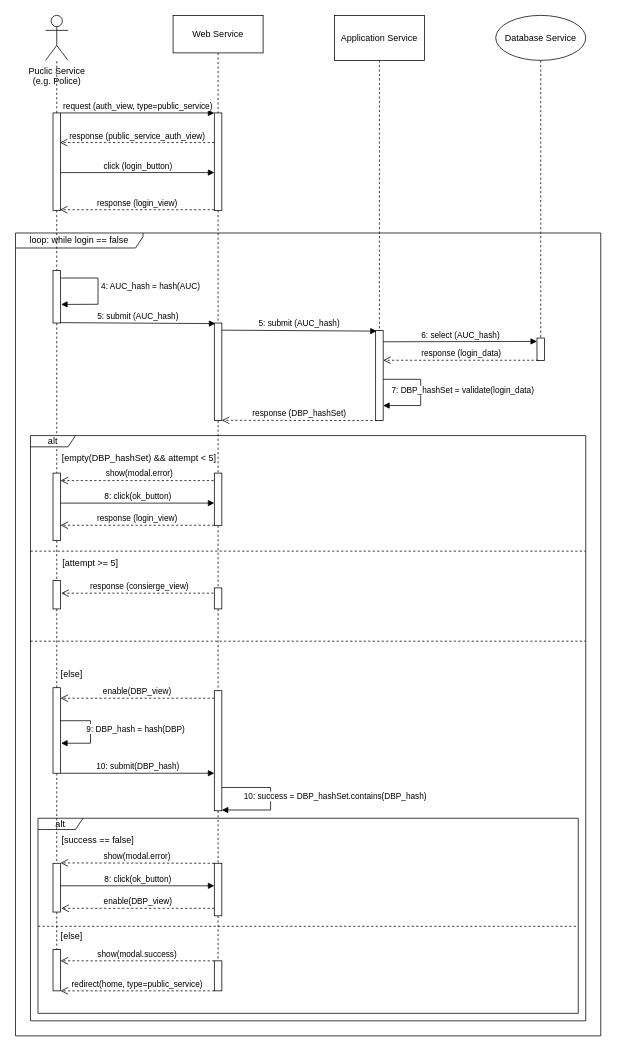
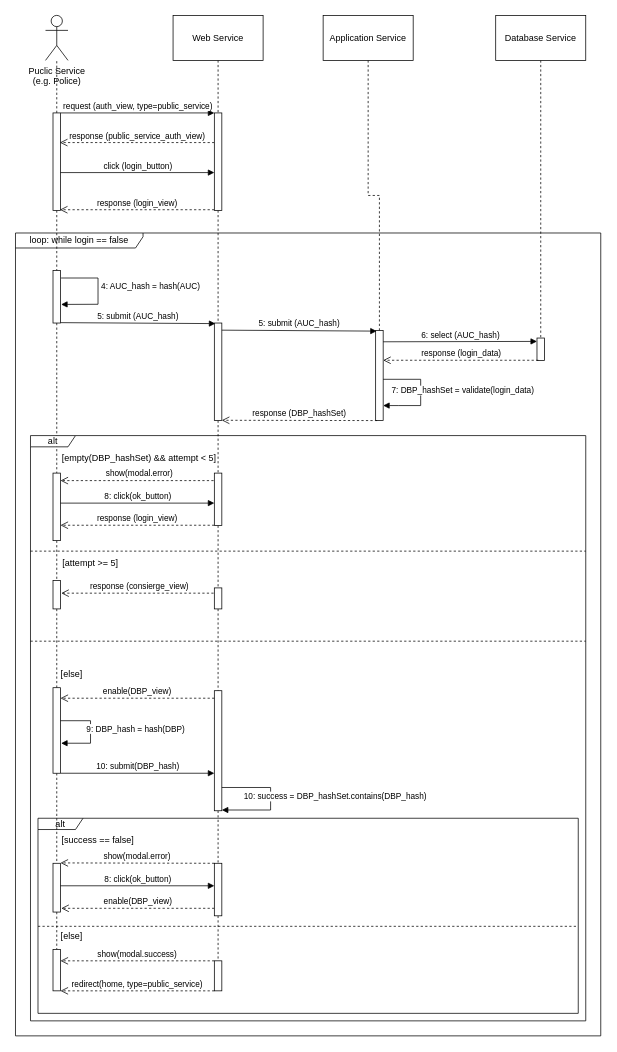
- <mxCell id="6" value="Web Service" style="rounded=0;whiteSpace=wrap;html=1;" parent="1" vertex="1"><mxGeometry x="230" y="20" width="120" height="50" as="geometry" /></mxCell>
+ <mxCell id="6" value="Web Service" style="rounded=0;whiteSpace=wrap;html=1;" parent="1" vertex="1"><mxGeometry x="230" y="20" width="120" height="60" as="geometry" /></mxCell>
- <mxCell id="62" value="Application Service" style="rounded=0;whiteSpace=wrap;html=1;" vertex="1" parent="1"><mxGeometry x="445" y="20" width="120" height="60" as="geometry" /></mxCell>
+ <mxCell id="62" value="Application Service" style="rounded=0;whiteSpace=wrap;html=1;" vertex="1" parent="1"><mxGeometry x="430" y="20" width="120" height="60" as="geometry" /></mxCell>
- <mxCell id="8" value="Database Service" style="ellipse;whiteSpace=wrap;html=1;" parent="1" vertex="1"><mxGeometry x="660" y="20" width="120" height="60" as="geometry" /></mxCell>
+ <mxCell id="8" value="Database Service" style="rounded=0;whiteSpace=wrap;html=1;" parent="1" vertex="1"><mxGeometry x="660" y="20" width="120" height="60" as="geometry" /></mxCell>
